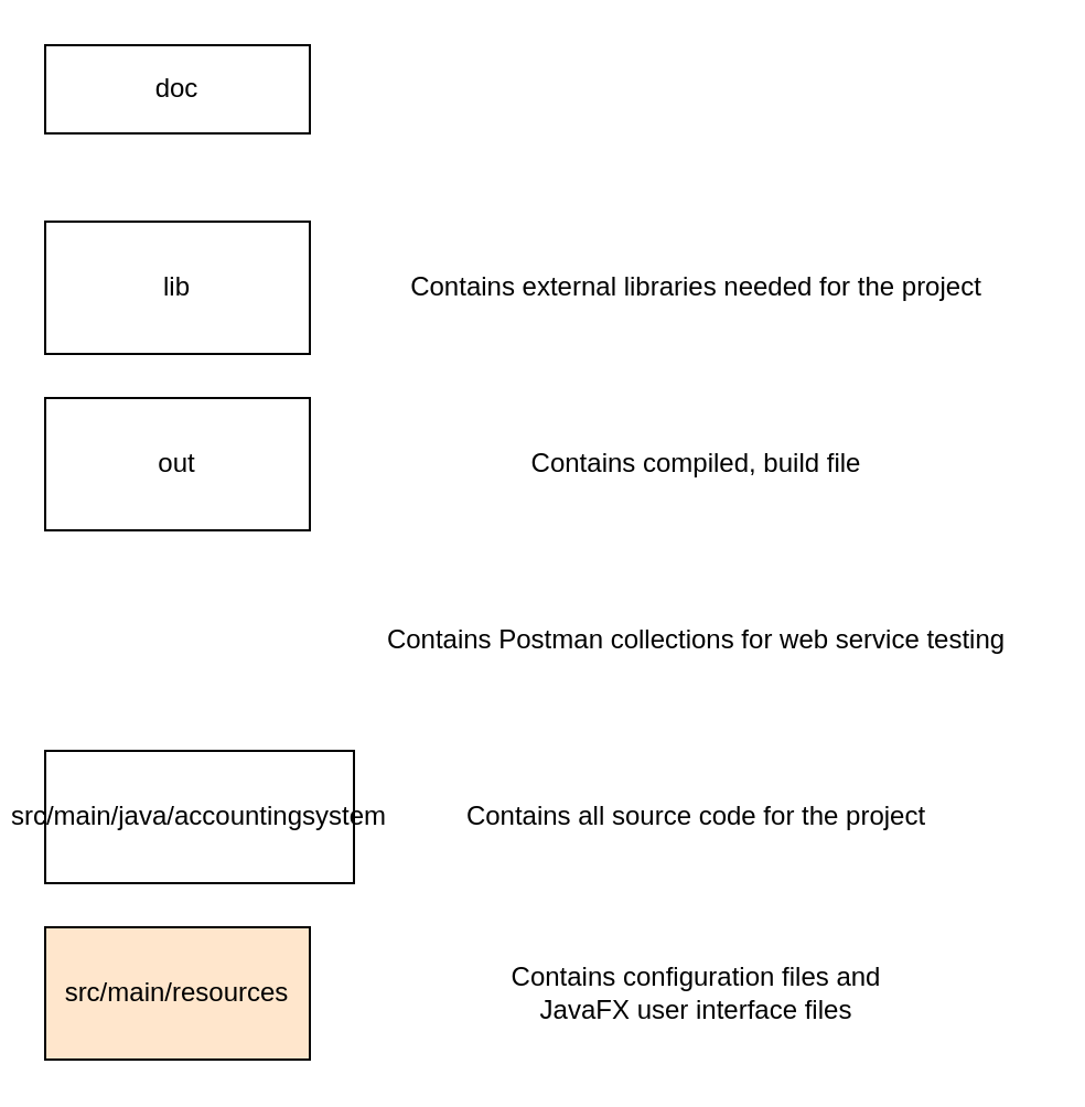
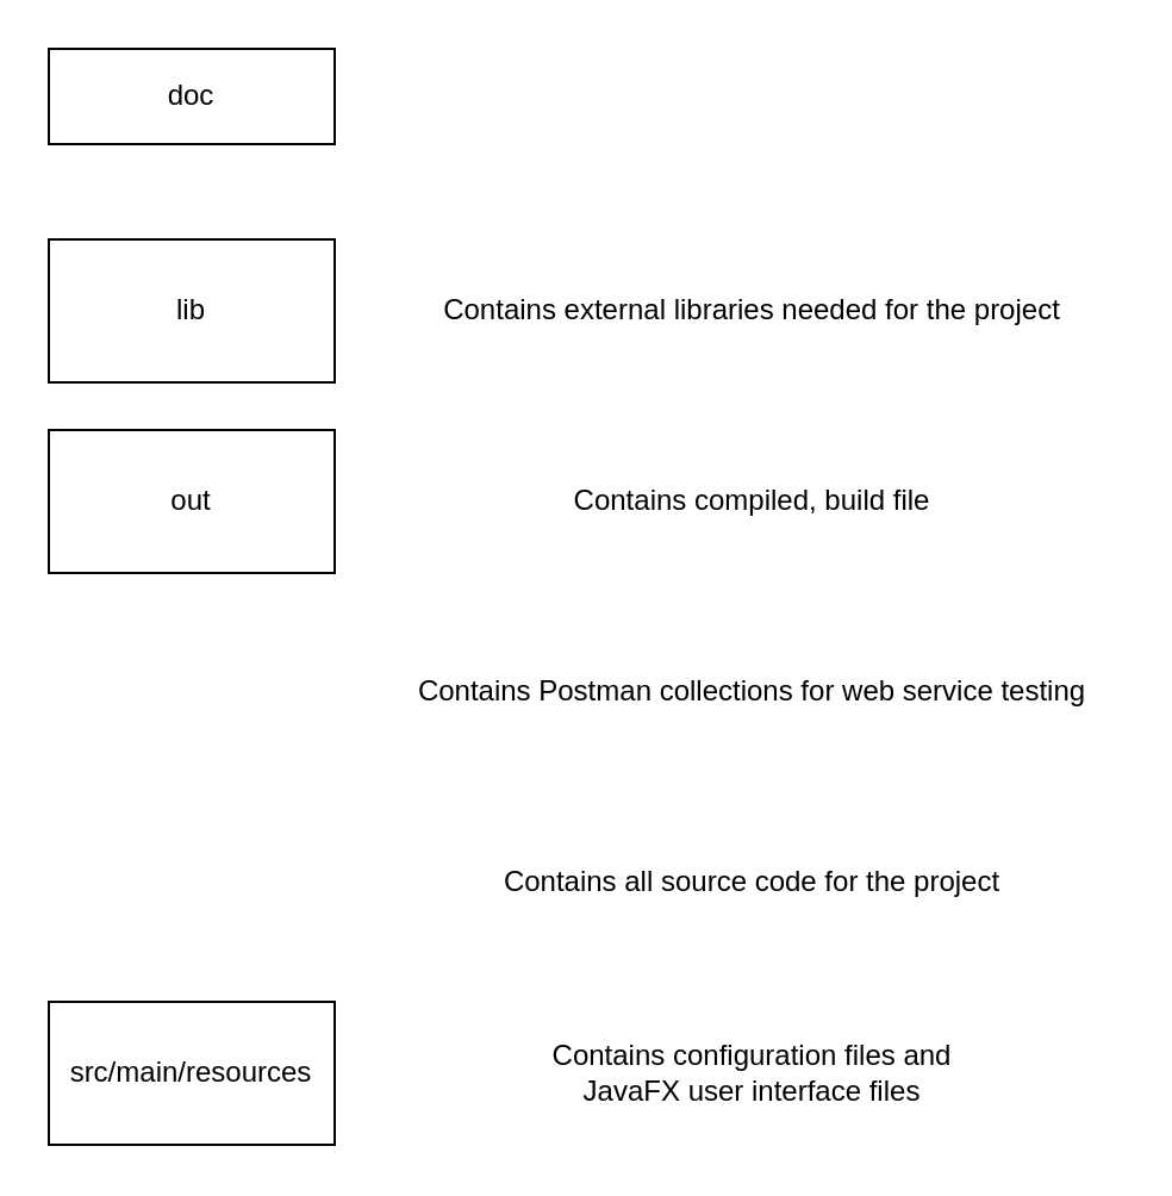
- <mxCell id="8" value="src/main/java/accountingsystem" style="rounded=0;whiteSpace=wrap;html=1;" vertex="1" parent="1"><mxGeometry x="20" y="340" width="140" height="60" as="geometry" /></mxCell>
- <mxCell id="10" value="src/main/resources" style="rounded=0;whiteSpace=wrap;html=1;fillColor=#ffe6cc;" vertex="1" parent="1"><mxGeometry x="20" y="420" width="120" height="60" as="geometry" /></mxCell>
+ <mxCell id="10" value="src/main/resources" style="rounded=0;whiteSpace=wrap;html=1;" vertex="1" parent="1"><mxGeometry x="20" y="420" width="120" height="60" as="geometry" /></mxCell>
